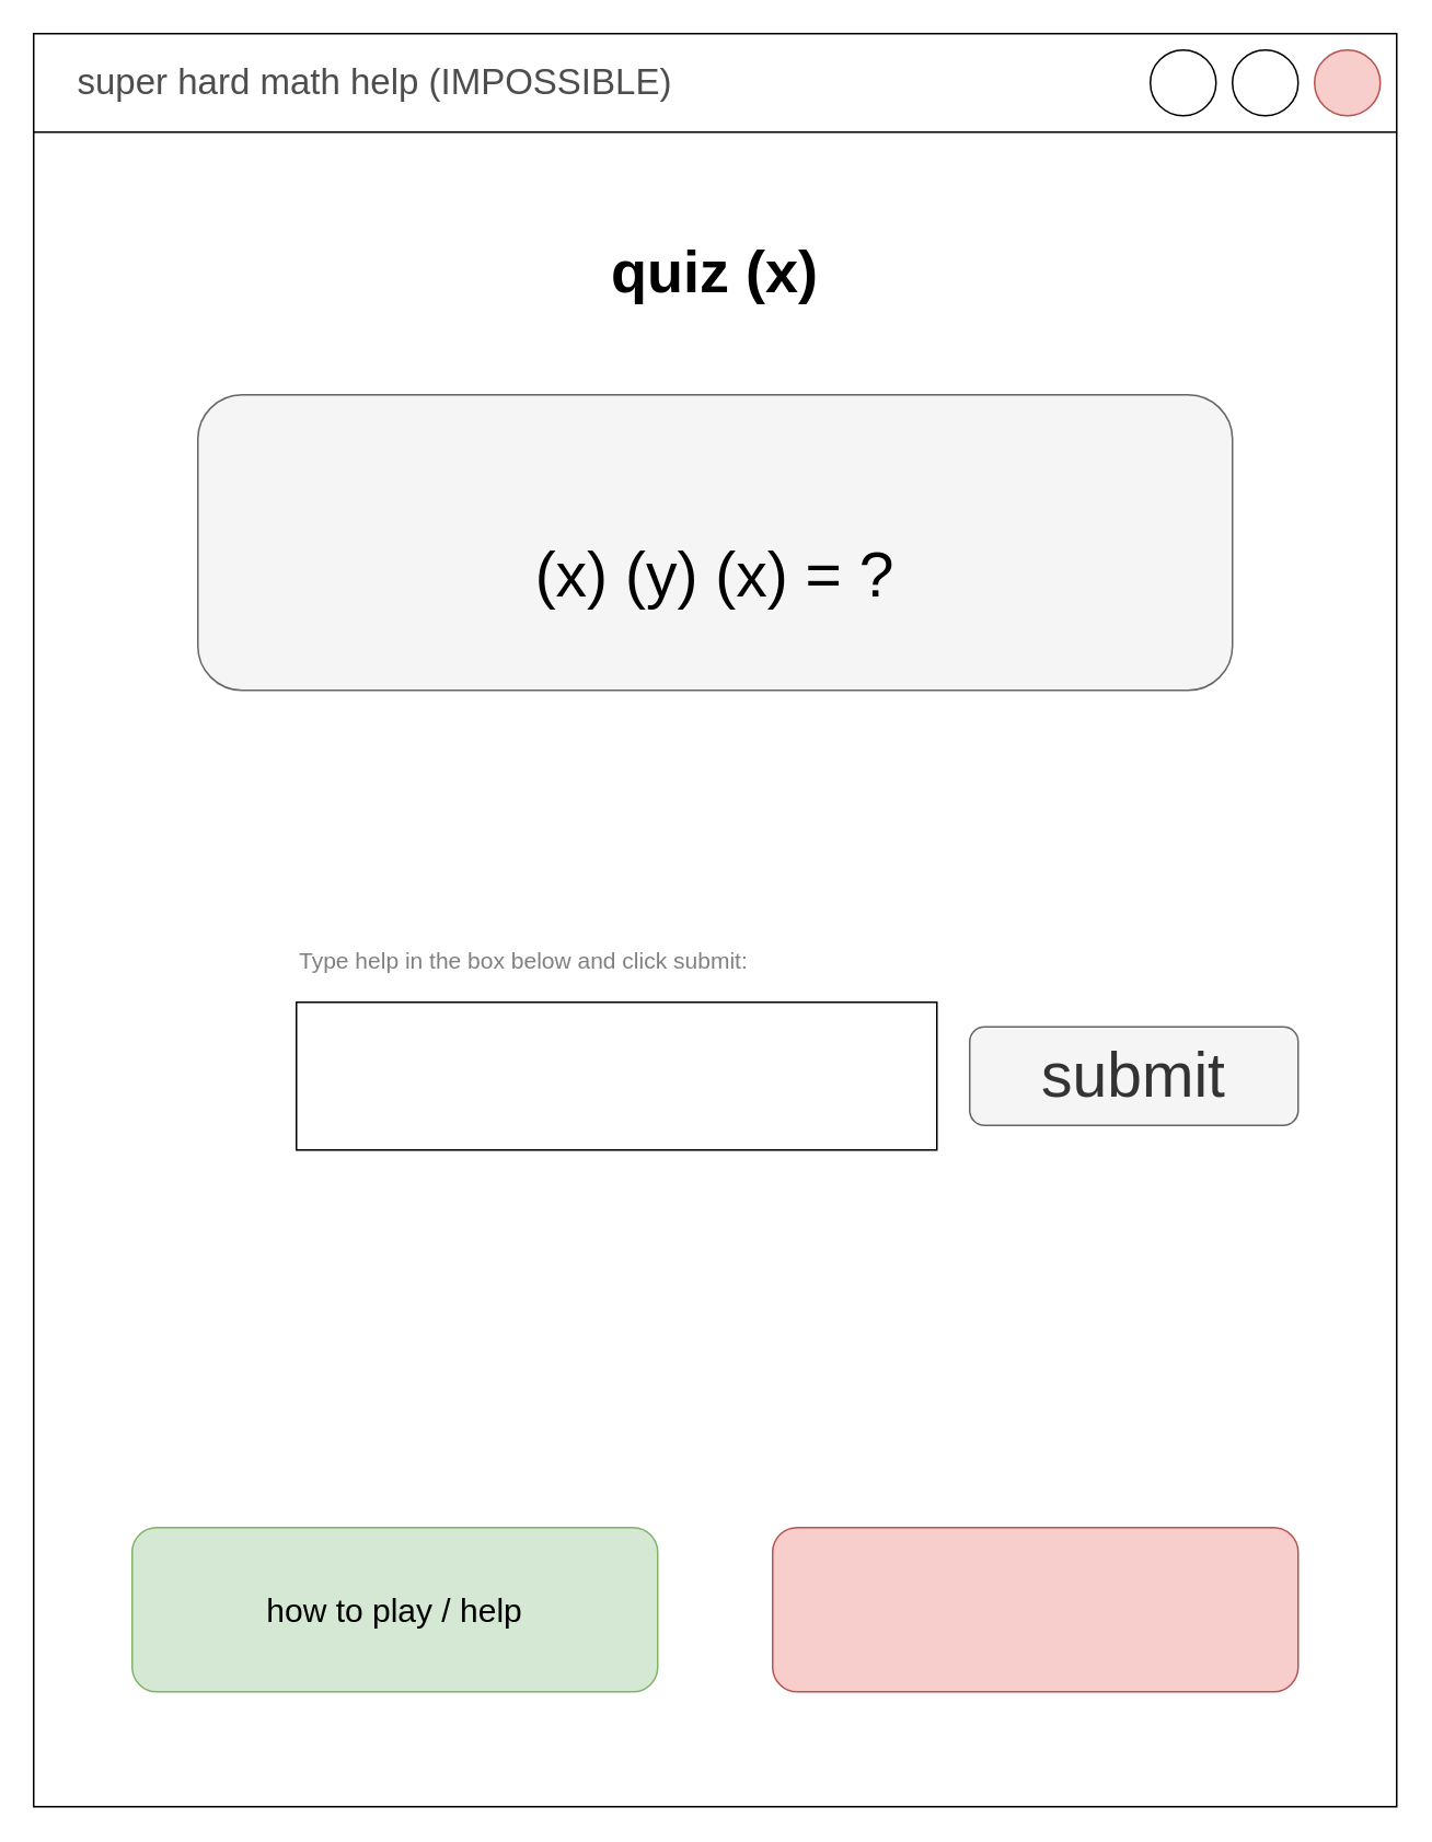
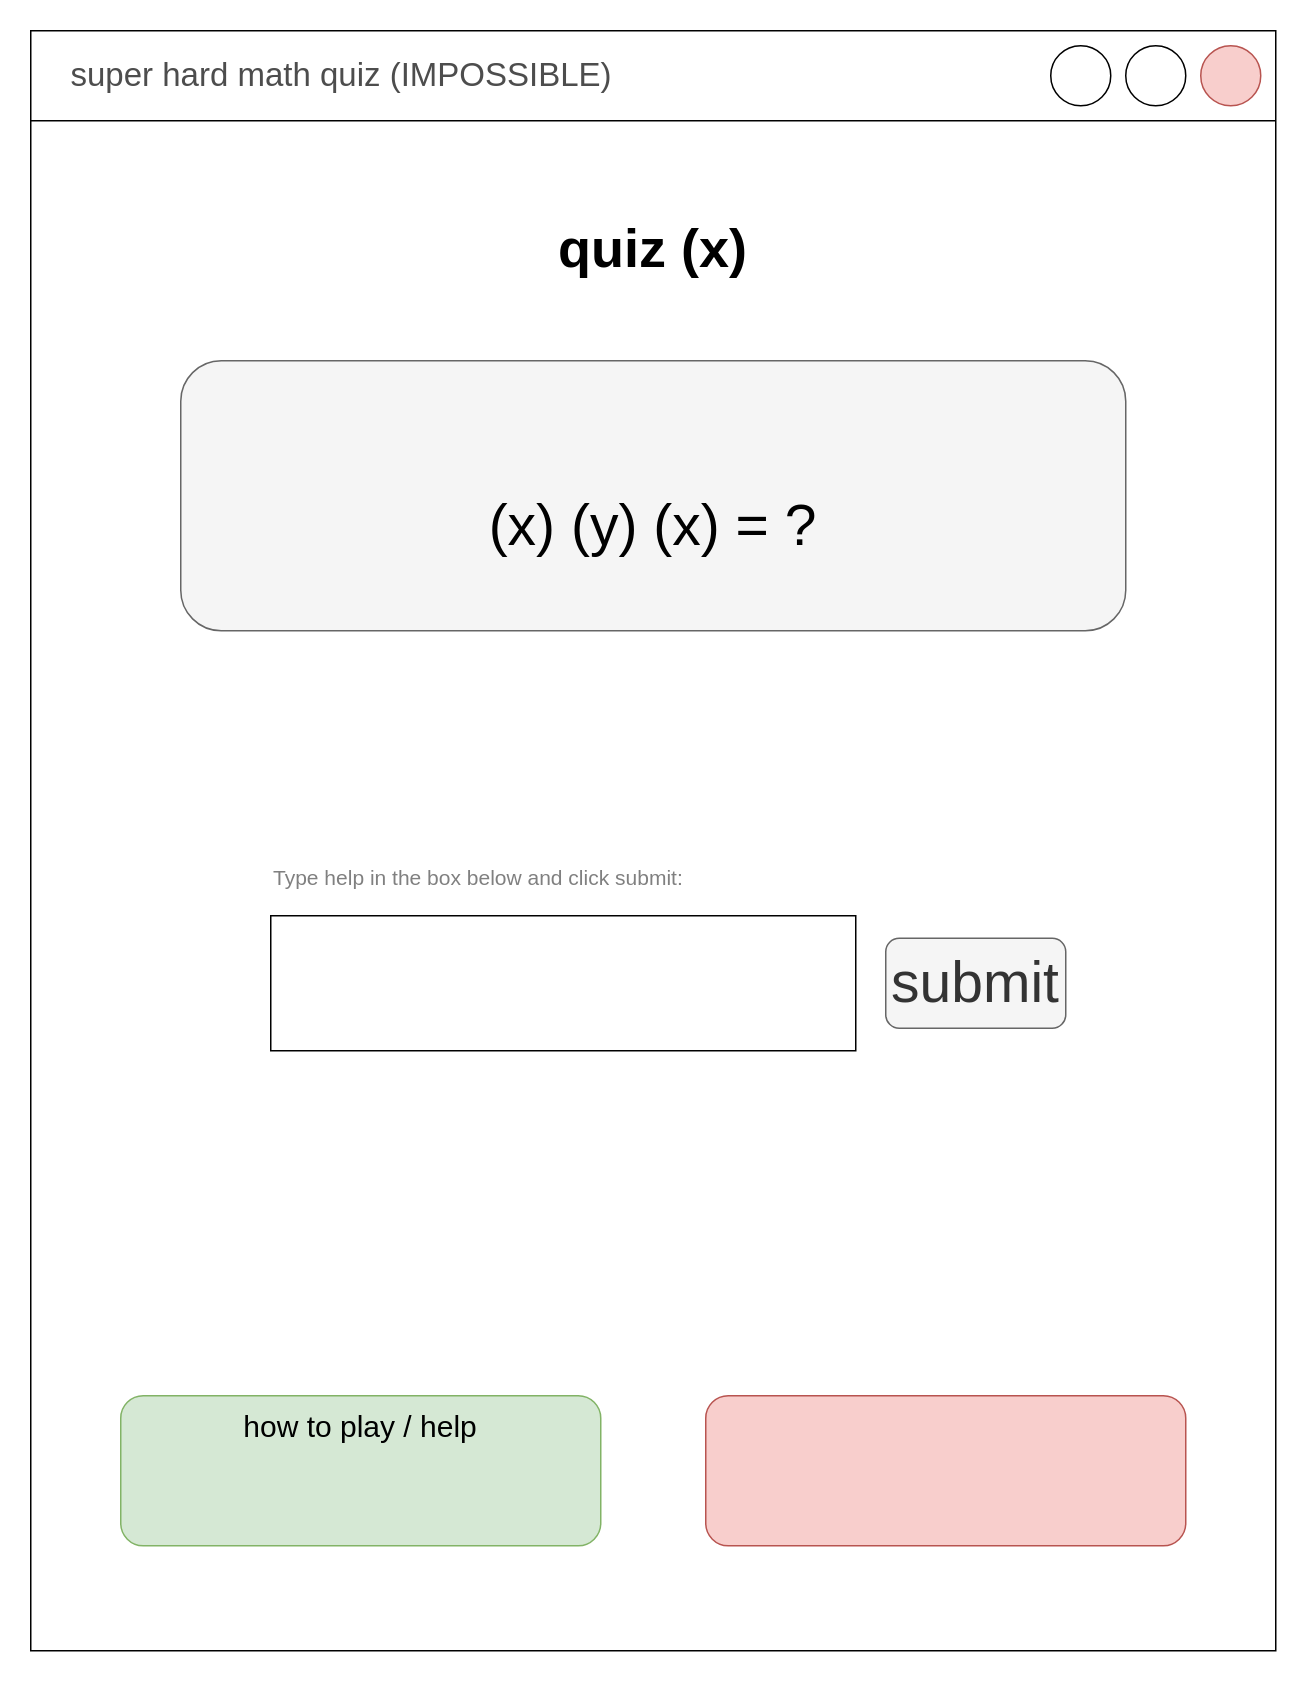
- <mxCell id="14" value="&lt;font color=&quot;#4d4d4d&quot;&gt;super hard math help (IMPOSSIBLE)&lt;/font&gt;" style="text;html=1;strokeColor=none;fillColor=none;align=left;verticalAlign=middle;whiteSpace=wrap;rounded=0;fontSize=22;" vertex="1" parent="1"><mxGeometry x="45" y="35" width="390" height="30" as="geometry" /></mxCell>
+ <mxCell id="14" value="&lt;font color=&quot;#4d4d4d&quot;&gt;super hard math quiz (IMPOSSIBLE)&lt;/font&gt;" style="text;html=1;strokeColor=none;fillColor=none;align=left;verticalAlign=middle;whiteSpace=wrap;rounded=0;fontSize=22;" vertex="1" parent="1"><mxGeometry x="45" y="35" width="390" height="30" as="geometry" /></mxCell>
- <mxCell id="11" value="submit" style="rounded=1;whiteSpace=wrap;html=1;fontSize=38;fillColor=#f5f5f5;fontColor=#333333;strokeColor=#666666;strokeWidth=1;" vertex="1" parent="1"><mxGeometry x="590" y="625" width="200" height="60" as="geometry" /></mxCell>
+ <mxCell id="11" value="submit" style="rounded=1;whiteSpace=wrap;html=1;fontSize=38;fillColor=#f5f5f5;fontColor=#333333;strokeColor=#666666;strokeWidth=1;" vertex="1" parent="1"><mxGeometry x="590" y="625" width="120" height="60" as="geometry" /></mxCell>
- <mxCell id="13" value="&lt;font style=&quot;font-size: 20px;&quot;&gt;how to play / help&lt;/font&gt;" style="text;html=1;strokeColor=none;fillColor=none;align=center;verticalAlign=middle;whiteSpace=wrap;rounded=0;" vertex="1" parent="1"><mxGeometry x="145" y="965" width="190" height="30" as="geometry" /></mxCell>
+ <mxCell id="13" value="&lt;font style=&quot;font-size: 20px;&quot;&gt;how to play / help&lt;/font&gt;" style="text;html=1;strokeColor=none;fillColor=none;align=center;verticalAlign=middle;whiteSpace=wrap;rounded=0;" vertex="1" parent="1"><mxGeometry x="145" y="935" width="190" height="30" as="geometry" /></mxCell>
